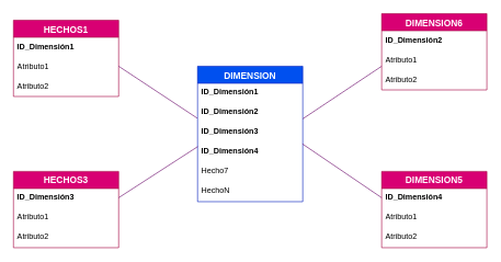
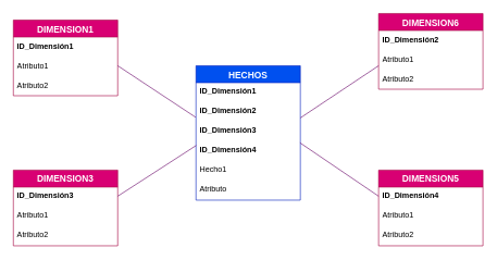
- <mxCell id="9" value="HECHOS1" style="swimlane;fontStyle=1;childLayout=stackLayout;horizontal=1;startSize=26;horizontalStack=0;resizeParent=1;resizeParentMax=0;resizeLast=0;collapsible=1;marginBottom=0;align=center;fontSize=14;fillColor=#d80073;strokeColor=#A50040;fontColor=#ffffff;" parent="1" vertex="1"><mxGeometry x="20" y="30" width="160" height="116" as="geometry" /></mxCell>
+ <mxCell id="9" value="DIMENSION1" style="swimlane;fontStyle=1;childLayout=stackLayout;horizontal=1;startSize=26;horizontalStack=0;resizeParent=1;resizeParentMax=0;resizeLast=0;collapsible=1;marginBottom=0;align=center;fontSize=14;fillColor=#d80073;strokeColor=#A50040;fontColor=#ffffff;" parent="1" vertex="1"><mxGeometry x="20" y="30" width="160" height="116" as="geometry" /></mxCell>
- <mxCell id="2" value="DIMENSION" style="swimlane;fontStyle=1;childLayout=stackLayout;horizontal=1;startSize=26;horizontalStack=0;resizeParent=1;resizeParentMax=0;resizeLast=0;collapsible=1;marginBottom=0;align=center;fontSize=14;fillColor=#0050ef;strokeColor=#001DBC;fontColor=#ffffff;" parent="1" vertex="1"><mxGeometry x="300" y="100" width="160" height="206" as="geometry" /></mxCell>
+ <mxCell id="2" value="HECHOS" style="swimlane;fontStyle=1;childLayout=stackLayout;horizontal=1;startSize=26;horizontalStack=0;resizeParent=1;resizeParentMax=0;resizeLast=0;collapsible=1;marginBottom=0;align=center;fontSize=14;fillColor=#0050ef;strokeColor=#001DBC;fontColor=#ffffff;" parent="1" vertex="1"><mxGeometry x="300" y="100" width="160" height="206" as="geometry" /></mxCell>
- <mxCell id="7" value="Hecho7" style="text;strokeColor=none;fillColor=none;spacingLeft=4;spacingRight=4;overflow=hidden;rotatable=0;points=[[0,0.5],[1,0.5]];portConstraint=eastwest;fontSize=12;" parent="2" vertex="1"><mxGeometry y="146" width="160" height="30" as="geometry" /></mxCell>
+ <mxCell id="7" value="Hecho1" style="text;strokeColor=none;fillColor=none;spacingLeft=4;spacingRight=4;overflow=hidden;rotatable=0;points=[[0,0.5],[1,0.5]];portConstraint=eastwest;fontSize=12;" parent="2" vertex="1"><mxGeometry y="146" width="160" height="30" as="geometry" /></mxCell>
- <mxCell id="13" value="HECHOS3" style="swimlane;fontStyle=1;childLayout=stackLayout;horizontal=1;startSize=26;horizontalStack=0;resizeParent=1;resizeParentMax=0;resizeLast=0;collapsible=1;marginBottom=0;align=center;fontSize=14;fillColor=#d80073;strokeColor=#A50040;fontColor=#ffffff;" parent="1" vertex="1"><mxGeometry x="20" y="260" width="160" height="116" as="geometry" /></mxCell>
+ <mxCell id="13" value="DIMENSION3" style="swimlane;fontStyle=1;childLayout=stackLayout;horizontal=1;startSize=26;horizontalStack=0;resizeParent=1;resizeParentMax=0;resizeLast=0;collapsible=1;marginBottom=0;align=center;fontSize=14;fillColor=#d80073;strokeColor=#A50040;fontColor=#ffffff;" parent="1" vertex="1"><mxGeometry x="20" y="260" width="160" height="116" as="geometry" /></mxCell>
- <mxCell id="8" value="HechoN" style="text;strokeColor=none;fillColor=none;spacingLeft=4;spacingRight=4;overflow=hidden;rotatable=0;points=[[0,0.5],[1,0.5]];portConstraint=eastwest;fontSize=12;" parent="2" vertex="1"><mxGeometry y="176" width="160" height="30" as="geometry" /></mxCell>
+ <mxCell id="8" value="Atributo" style="text;strokeColor=none;fillColor=none;spacingLeft=4;spacingRight=4;overflow=hidden;rotatable=0;points=[[0,0.5],[1,0.5]];portConstraint=eastwest;fontSize=12;" parent="2" vertex="1"><mxGeometry y="176" width="160" height="30" as="geometry" /></mxCell>
